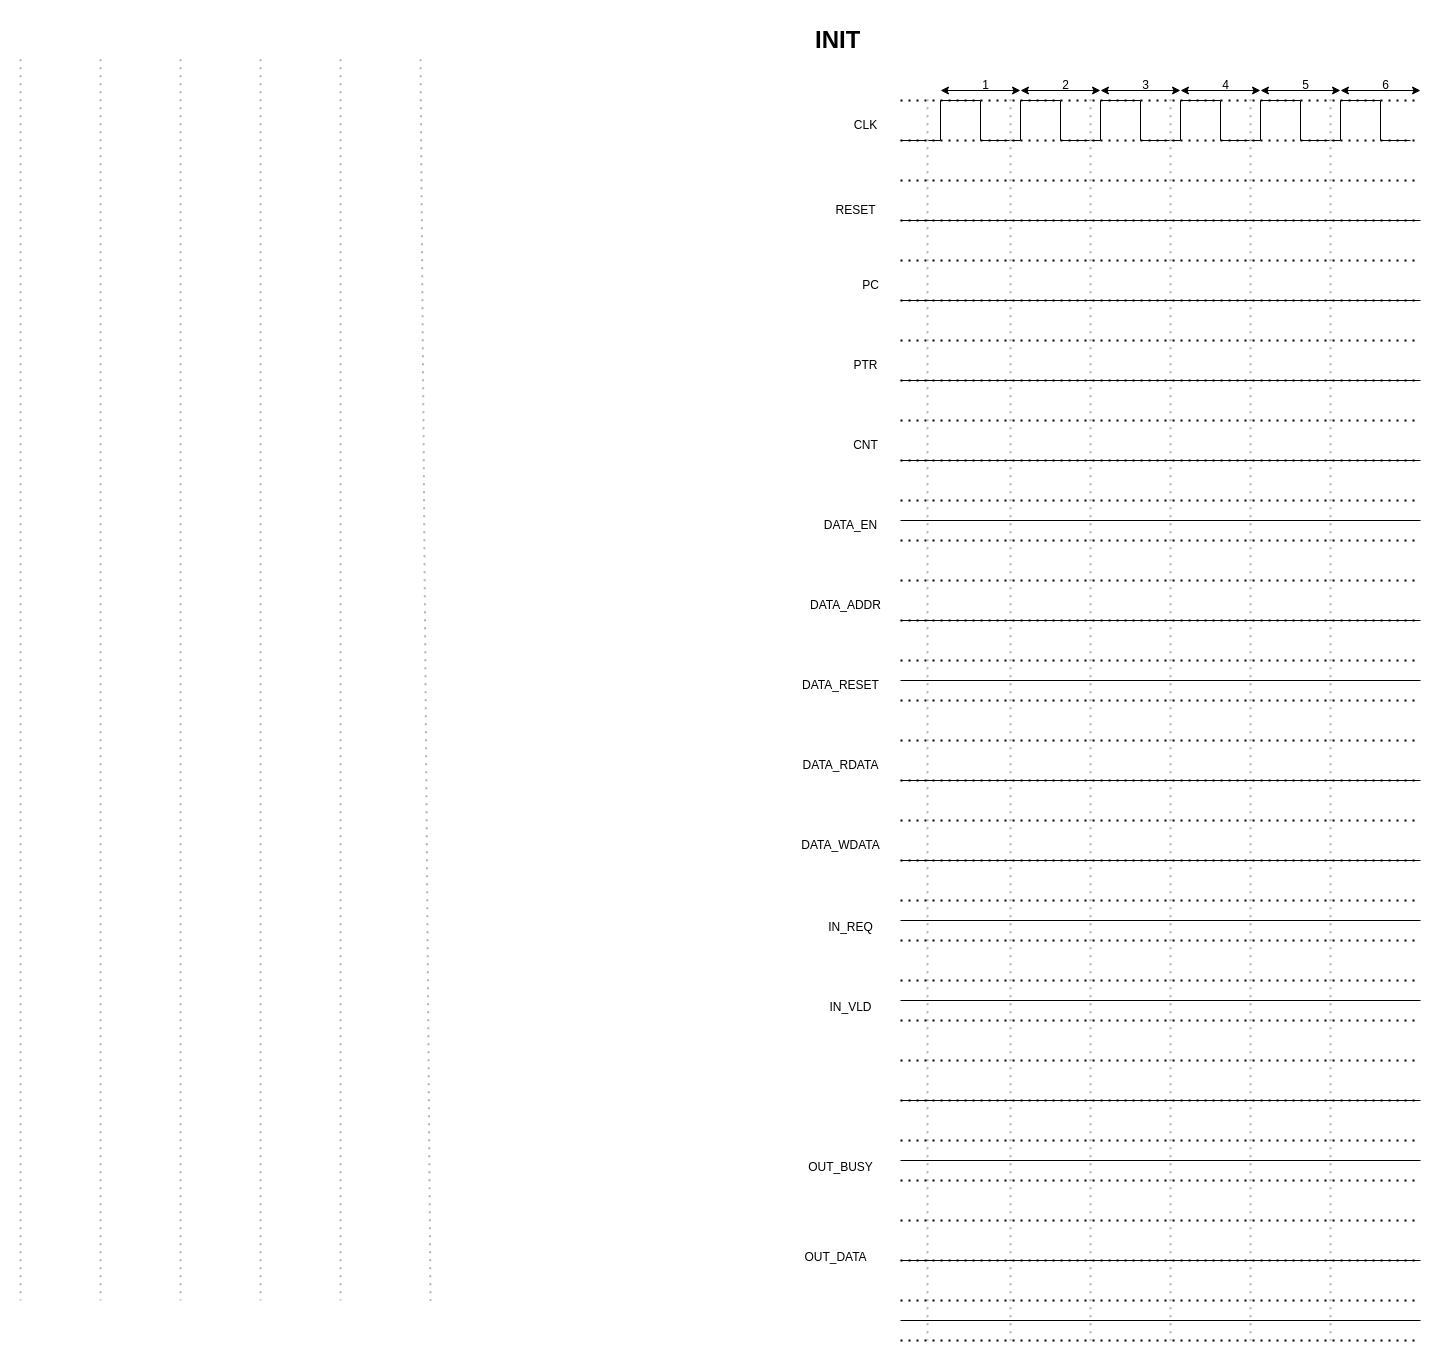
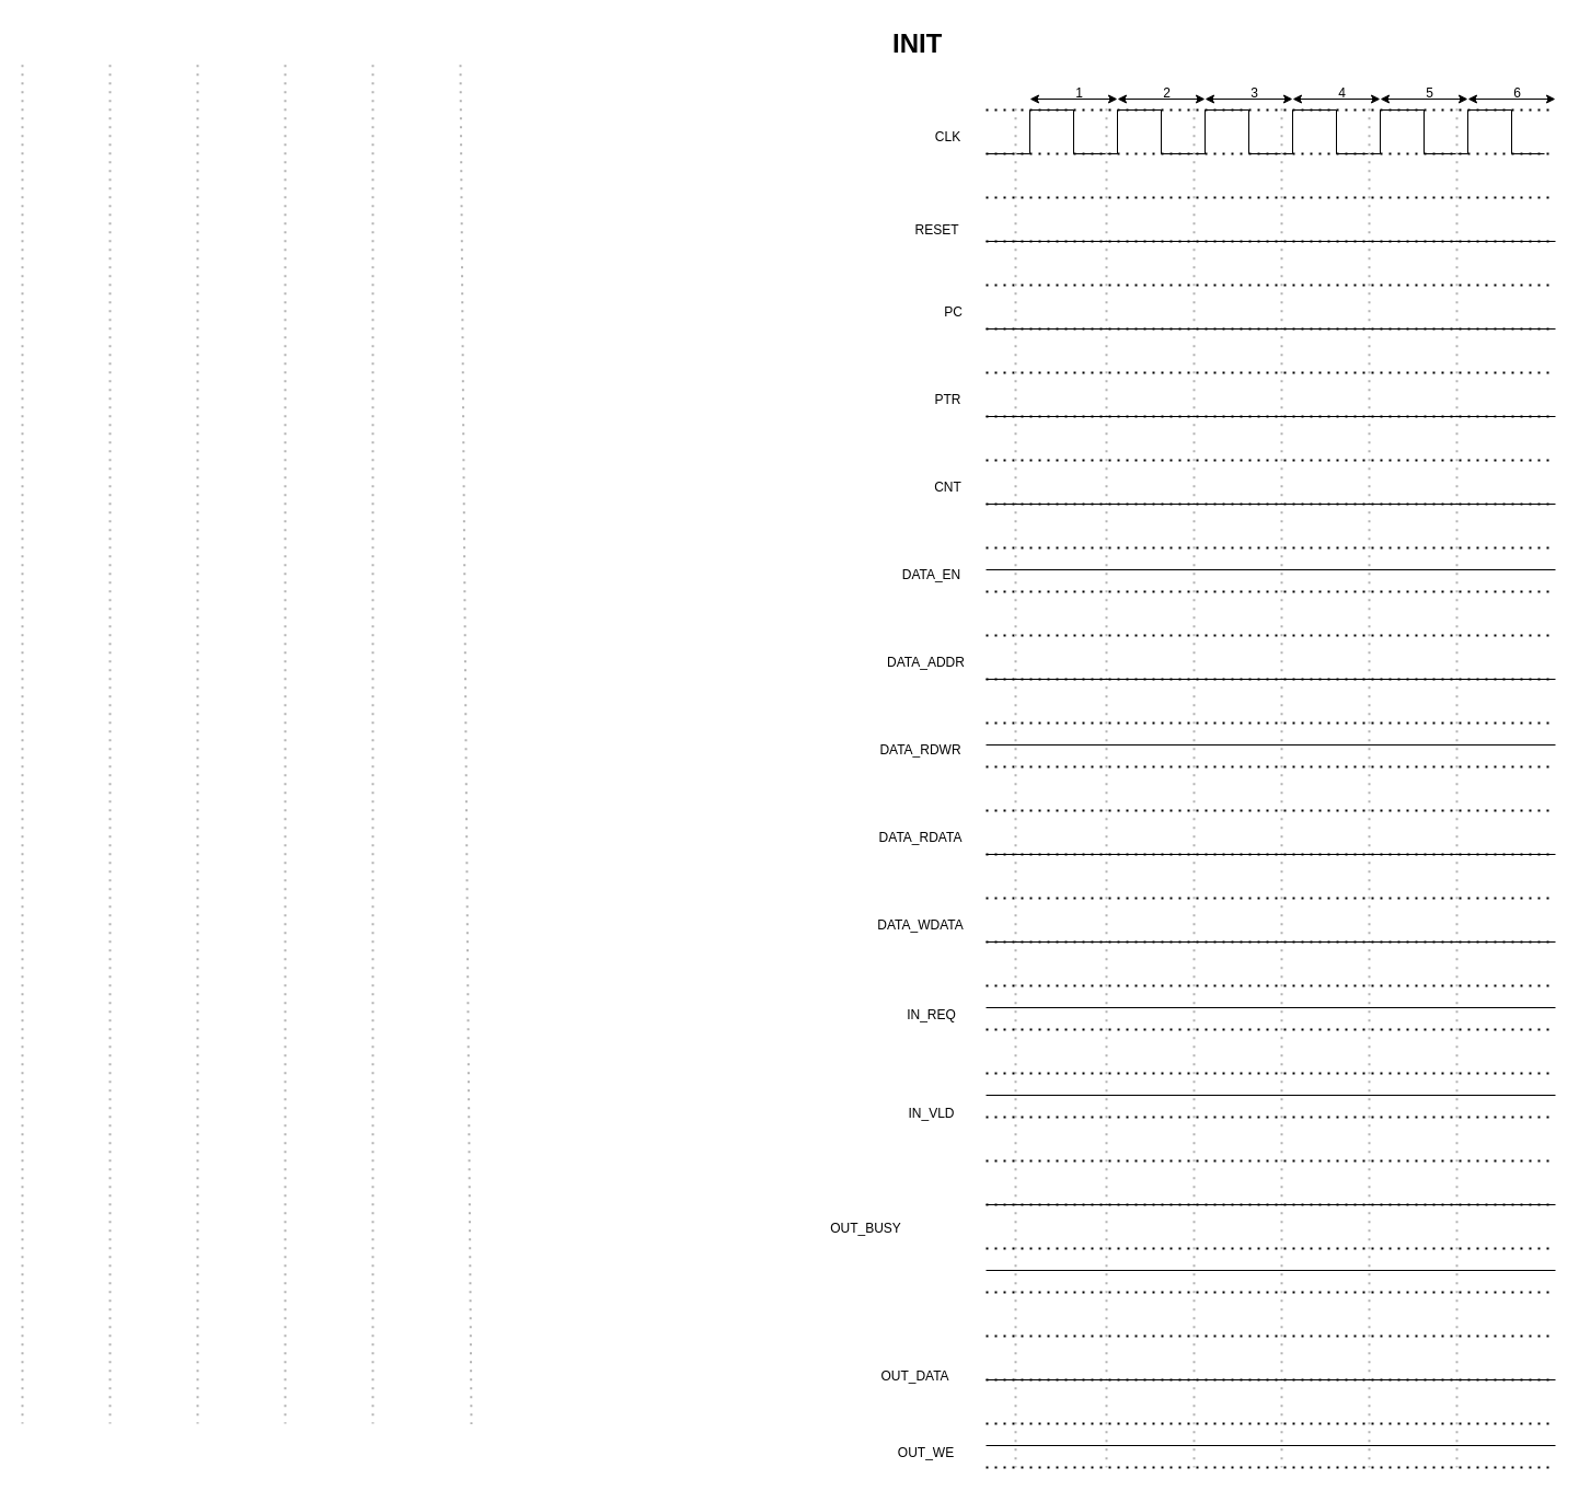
- <mxCell id="31" value="DATA_RESET" style="text;html=1;align=center;verticalAlign=middle;resizable=0;points=[];autosize=1;strokeColor=none;fillColor=none;fontSize=12;" parent="1" vertex="1"><mxGeometry x="790" y="670" width="100" height="30" as="geometry" /></mxCell>
+ <mxCell id="31" value="DATA_RDWR" style="text;html=1;align=center;verticalAlign=middle;resizable=0;points=[];autosize=1;strokeColor=none;fillColor=none;fontSize=12;" parent="1" vertex="1"><mxGeometry x="790" y="670" width="100" height="30" as="geometry" /></mxCell>
- <mxCell id="59" value="&lt;font style=&quot;font-size: 12px;&quot;&gt;IN_VLD&lt;/font&gt;" style="text;html=1;align=center;verticalAlign=middle;resizable=0;points=[];autosize=1;strokeColor=none;fillColor=none;fontSize=15;" parent="1" vertex="1"><mxGeometry x="815" y="990" width="70" height="30" as="geometry" /></mxCell>
+ <mxCell id="59" value="&lt;font style=&quot;font-size: 12px;&quot;&gt;IN_VLD&lt;/font&gt;" style="text;html=1;align=center;verticalAlign=middle;resizable=0;points=[];autosize=1;strokeColor=none;fillColor=none;fontSize=15;" parent="1" vertex="1"><mxGeometry x="815" y="1000" width="70" height="30" as="geometry" /></mxCell>
- <mxCell id="60" value="&lt;font style=&quot;font-size: 12px;&quot;&gt;OUT_BUSY&lt;/font&gt;" style="text;html=1;align=center;verticalAlign=middle;resizable=0;points=[];autosize=1;strokeColor=none;fillColor=none;fontSize=15;" parent="1" vertex="1"><mxGeometry x="795" y="1150" width="90" height="30" as="geometry" /></mxCell>
+ <mxCell id="60" value="&lt;font style=&quot;font-size: 12px;&quot;&gt;OUT_BUSY&lt;/font&gt;" style="text;html=1;align=center;verticalAlign=middle;resizable=0;points=[];autosize=1;strokeColor=none;fillColor=none;fontSize=15;" parent="1" vertex="1"><mxGeometry x="745" y="1105" width="90" height="30" as="geometry" /></mxCell>
+ <mxCell id="62" value="&lt;font style=&quot;font-size: 12px;&quot;&gt;OUT_WE&lt;/font&gt;" style="text;html=1;align=center;verticalAlign=middle;resizable=0;points=[];autosize=1;strokeColor=none;fillColor=none;fontSize=15;" parent="1" vertex="1"><mxGeometry x="810" y="1310" width="70" height="30" as="geometry" /></mxCell>
